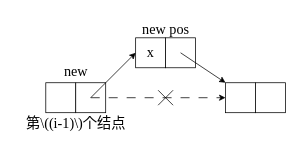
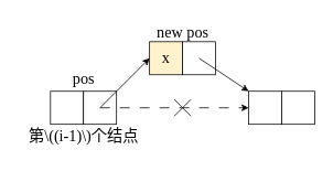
- <mxCell id="6" value="&lt;font style=&quot;font-size: 19px;&quot;&gt;x&lt;/font&gt;" style="rounded=0;whiteSpace=wrap;html=1;fontFamily=Times New Roman;fontSize=19;" parent="1" vertex="1"><mxGeometry x="180" y="50" width="40" height="40" as="geometry" /></mxCell>
+ <mxCell id="6" value="&lt;font style=&quot;font-size: 19px;&quot;&gt;x&lt;/font&gt;" style="rounded=0;whiteSpace=wrap;html=1;fontFamily=Times New Roman;fontSize=19;fillColor=#fff2cc;" parent="1" vertex="1"><mxGeometry x="180" y="50" width="40" height="40" as="geometry" /></mxCell>
- <mxCell id="11" value="&lt;font style=&quot;font-size: 19px;&quot;&gt;new&lt;/font&gt;" style="text;html=1;align=center;verticalAlign=middle;resizable=0;points=[];autosize=1;strokeColor=none;fillColor=none;fontFamily=Times New Roman;fontSize=19;" parent="1" vertex="1"><mxGeometry x="75" y="75" width="50" height="40" as="geometry" /></mxCell>
+ <mxCell id="11" value="&lt;font style=&quot;font-size: 19px;&quot;&gt;pos&lt;/font&gt;" style="text;html=1;align=center;verticalAlign=middle;resizable=0;points=[];autosize=1;strokeColor=none;fillColor=none;fontFamily=Times New Roman;fontSize=19;" parent="1" vertex="1"><mxGeometry x="75" y="75" width="50" height="40" as="geometry" /></mxCell>
